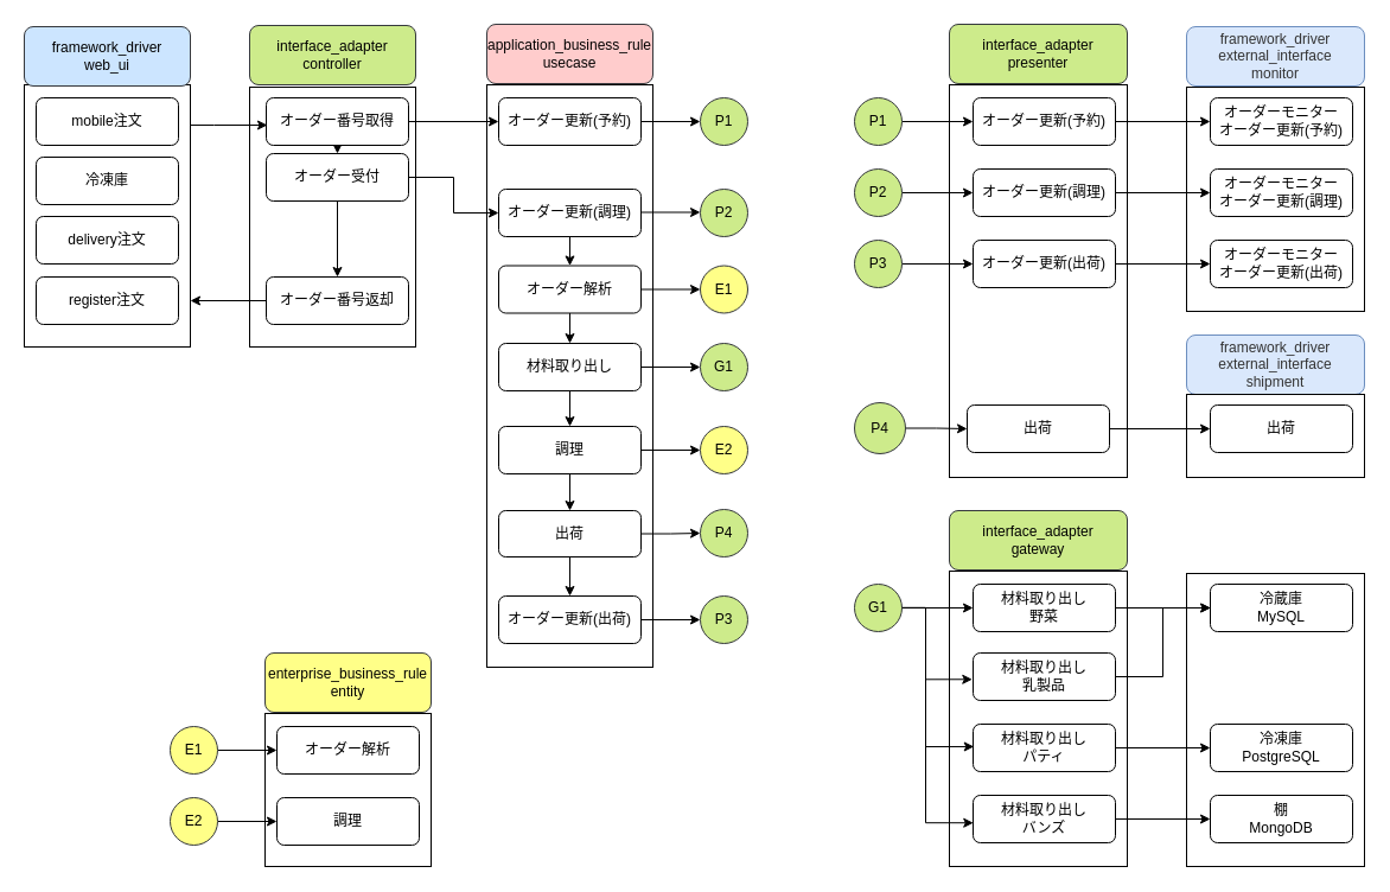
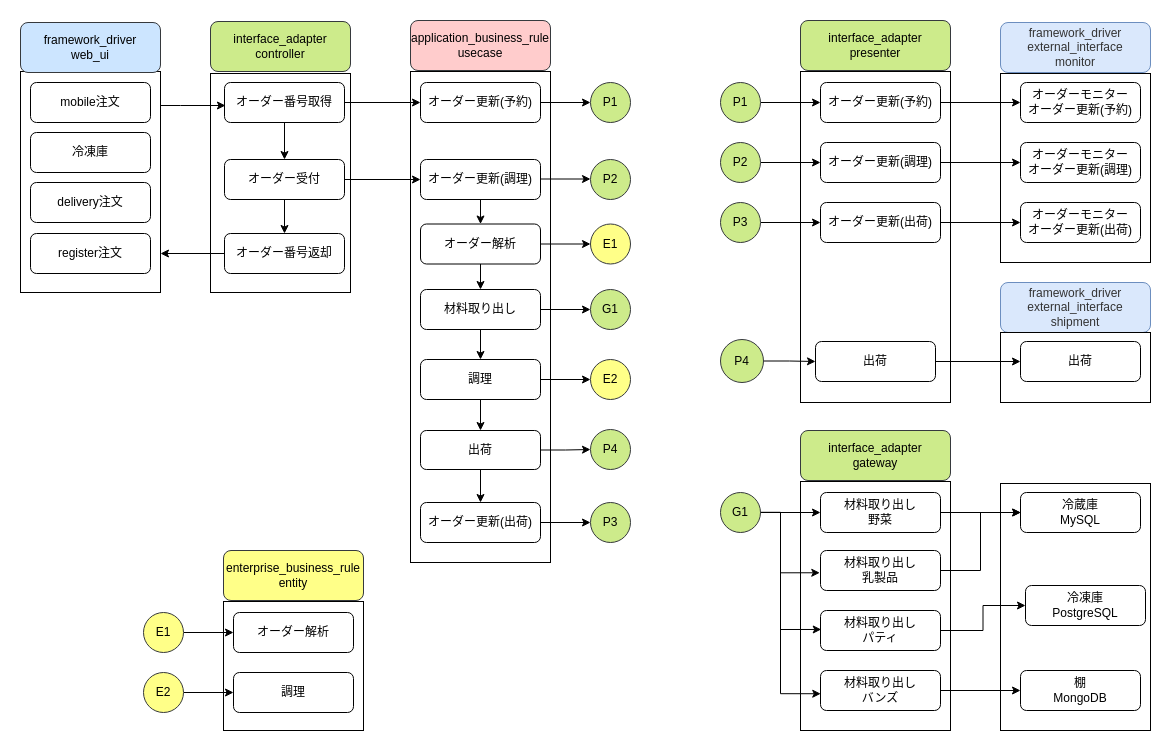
- <mxCell id="16" value="オーダー受付" style="rounded=1;whiteSpace=wrap;html=1;" parent="1" vertex="1"><mxGeometry x="224" y="129" width="120" height="40" as="geometry" /></mxCell>
+ <mxCell id="16" value="オーダー受付" style="rounded=1;whiteSpace=wrap;html=1;" parent="1" vertex="1"><mxGeometry x="224" y="159" width="120" height="40" as="geometry" /></mxCell>
- <mxCell id="88" value="冷凍庫&lt;br&gt;PostgreSQL" style="rounded=1;whiteSpace=wrap;html=1;" parent="1" vertex="1"><mxGeometry x="1020" y="610" width="120" height="40" as="geometry" /></mxCell>
+ <mxCell id="88" value="冷凍庫&lt;br&gt;PostgreSQL" style="rounded=1;whiteSpace=wrap;html=1;" parent="1" vertex="1"><mxGeometry x="1025" y="585" width="120" height="40" as="geometry" /></mxCell>
